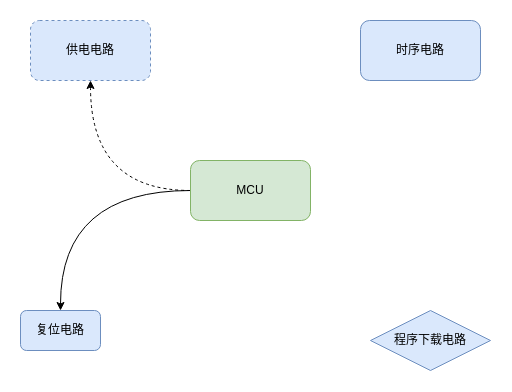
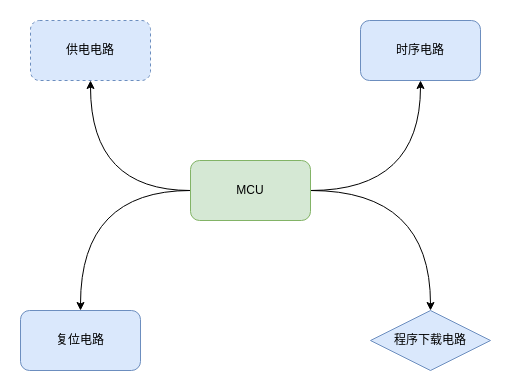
- <mxCell id="2" value="" style="edgeStyle=orthogonalEdgeStyle;rounded=0;orthogonalLoop=1;jettySize=auto;html=1;curved=1;dashed=1;" edge="1" parent="1" source="6" target="7"><mxGeometry relative="1" as="geometry" /></mxCell>
+ <mxCell id="2" value="" style="edgeStyle=orthogonalEdgeStyle;rounded=0;orthogonalLoop=1;jettySize=auto;html=1;curved=1;" edge="1" parent="1" source="6" target="7"><mxGeometry relative="1" as="geometry" /></mxCell>
+ <mxCell id="3" value="" style="edgeStyle=orthogonalEdgeStyle;rounded=0;orthogonalLoop=1;jettySize=auto;html=1;curved=1;" edge="1" parent="1" source="6" target="8"><mxGeometry relative="1" as="geometry" /></mxCell>
+ <mxCell id="5" value="" style="edgeStyle=orthogonalEdgeStyle;rounded=0;orthogonalLoop=1;jettySize=auto;html=1;curved=1;" edge="1" parent="1" source="6" target="10"><mxGeometry relative="1" as="geometry" /></mxCell>
- <mxCell id="9" value="复位电路" style="rounded=1;whiteSpace=wrap;html=1;fillColor=#dae8fc;strokeColor=#6c8ebf;" vertex="1" parent="1"><mxGeometry x="20" y="310" width="80" height="40" as="geometry" /></mxCell>
+ <mxCell id="9" value="复位电路" style="rounded=1;whiteSpace=wrap;html=1;fillColor=#dae8fc;strokeColor=#6c8ebf;" vertex="1" parent="1"><mxGeometry x="20" y="310" width="120" height="60" as="geometry" /></mxCell>
